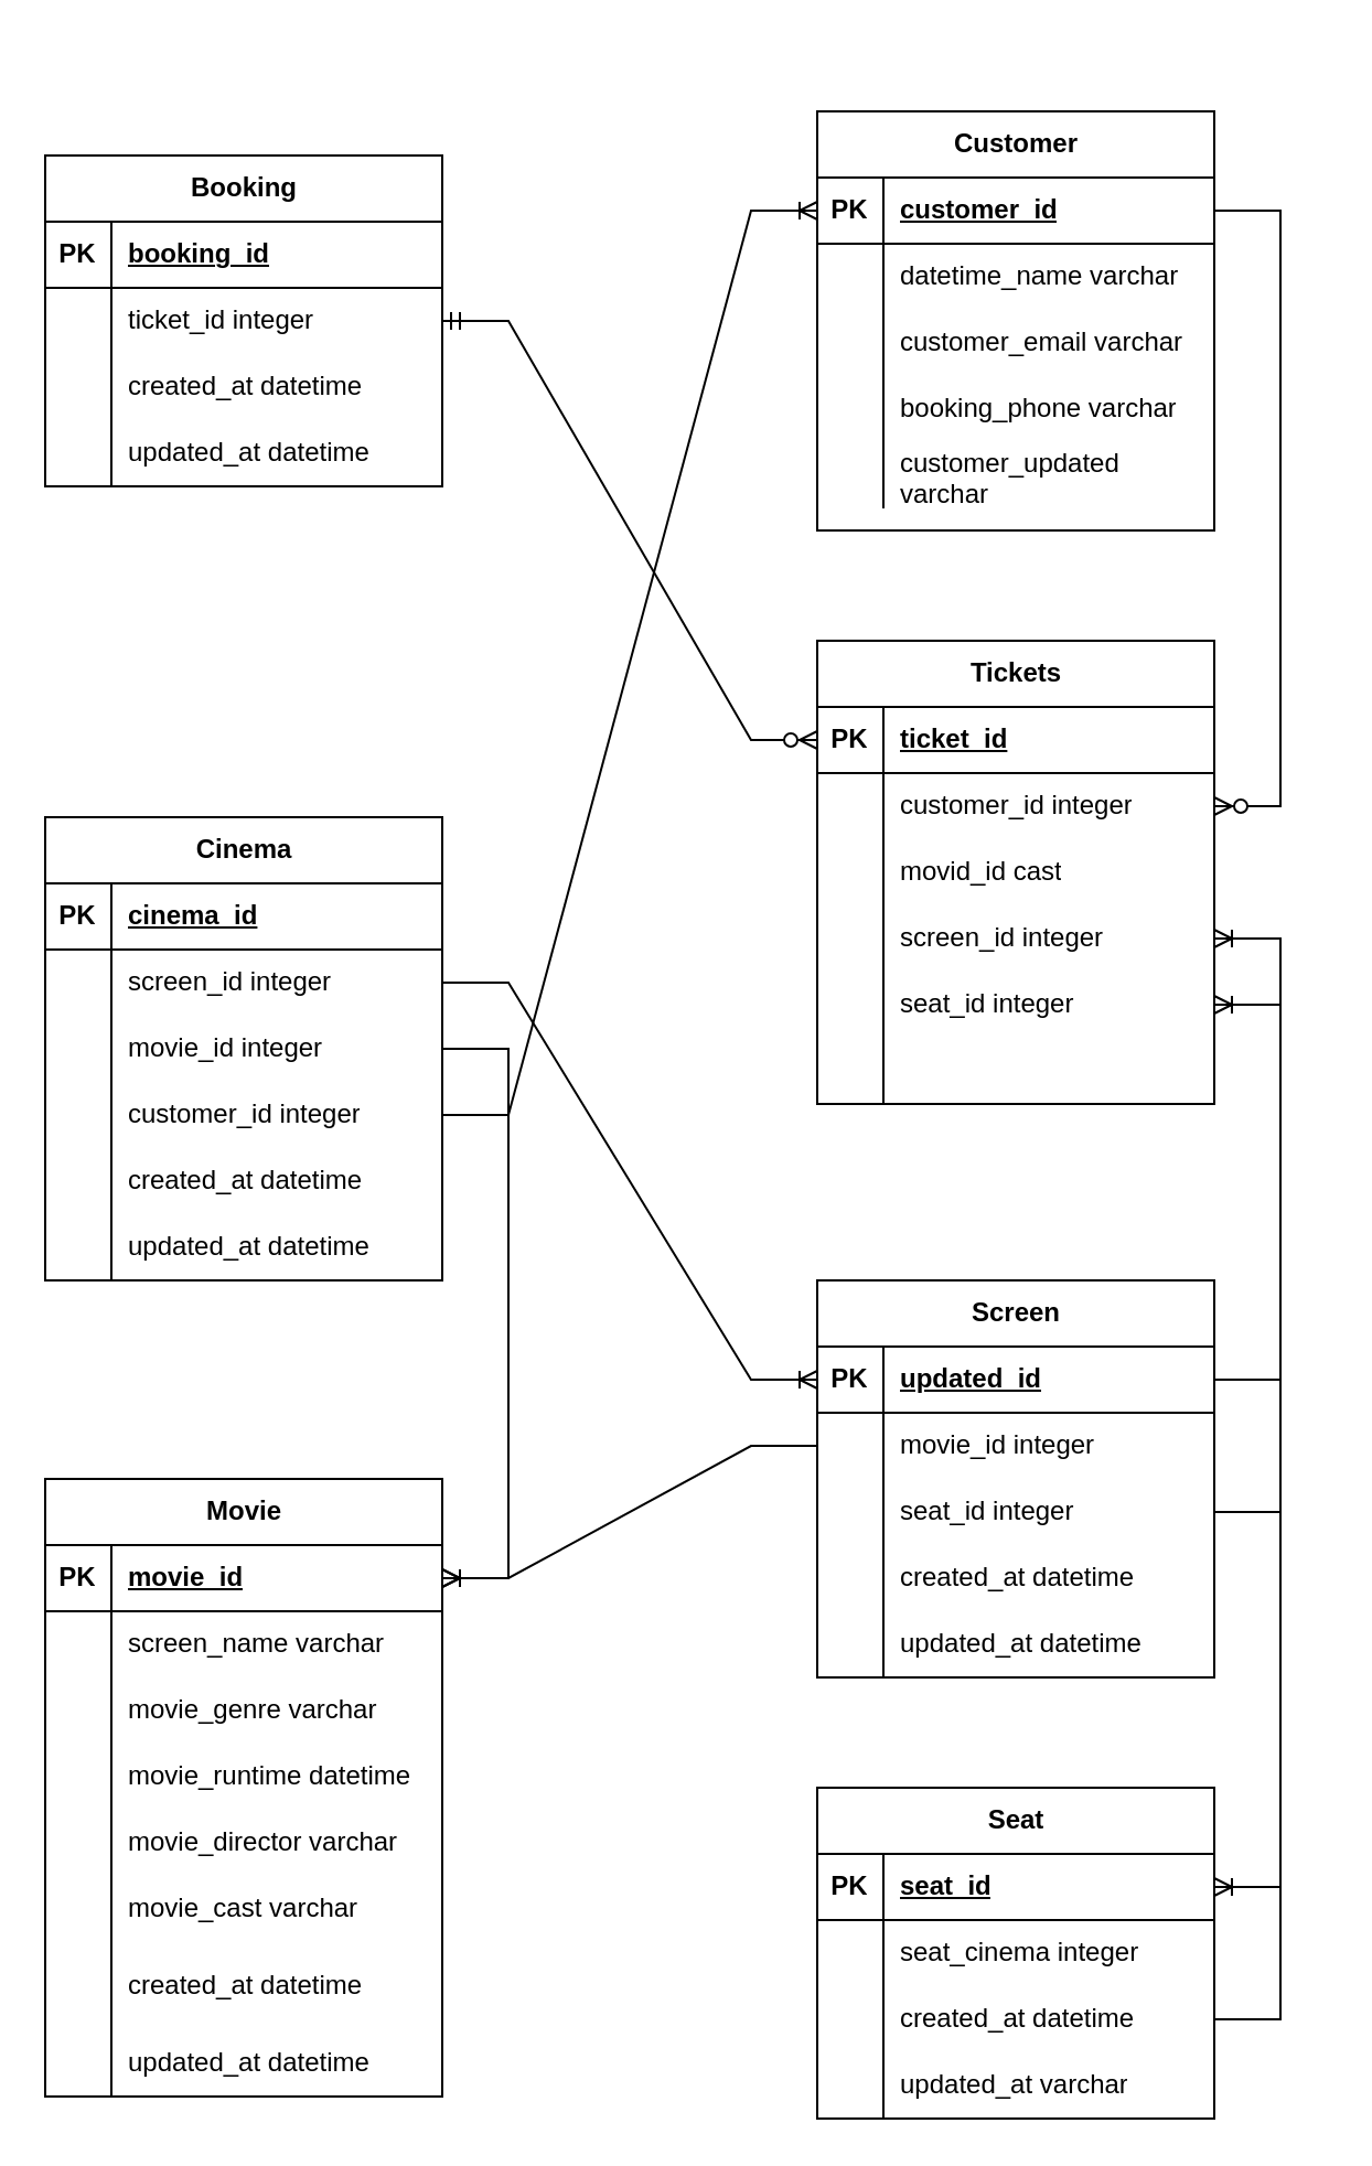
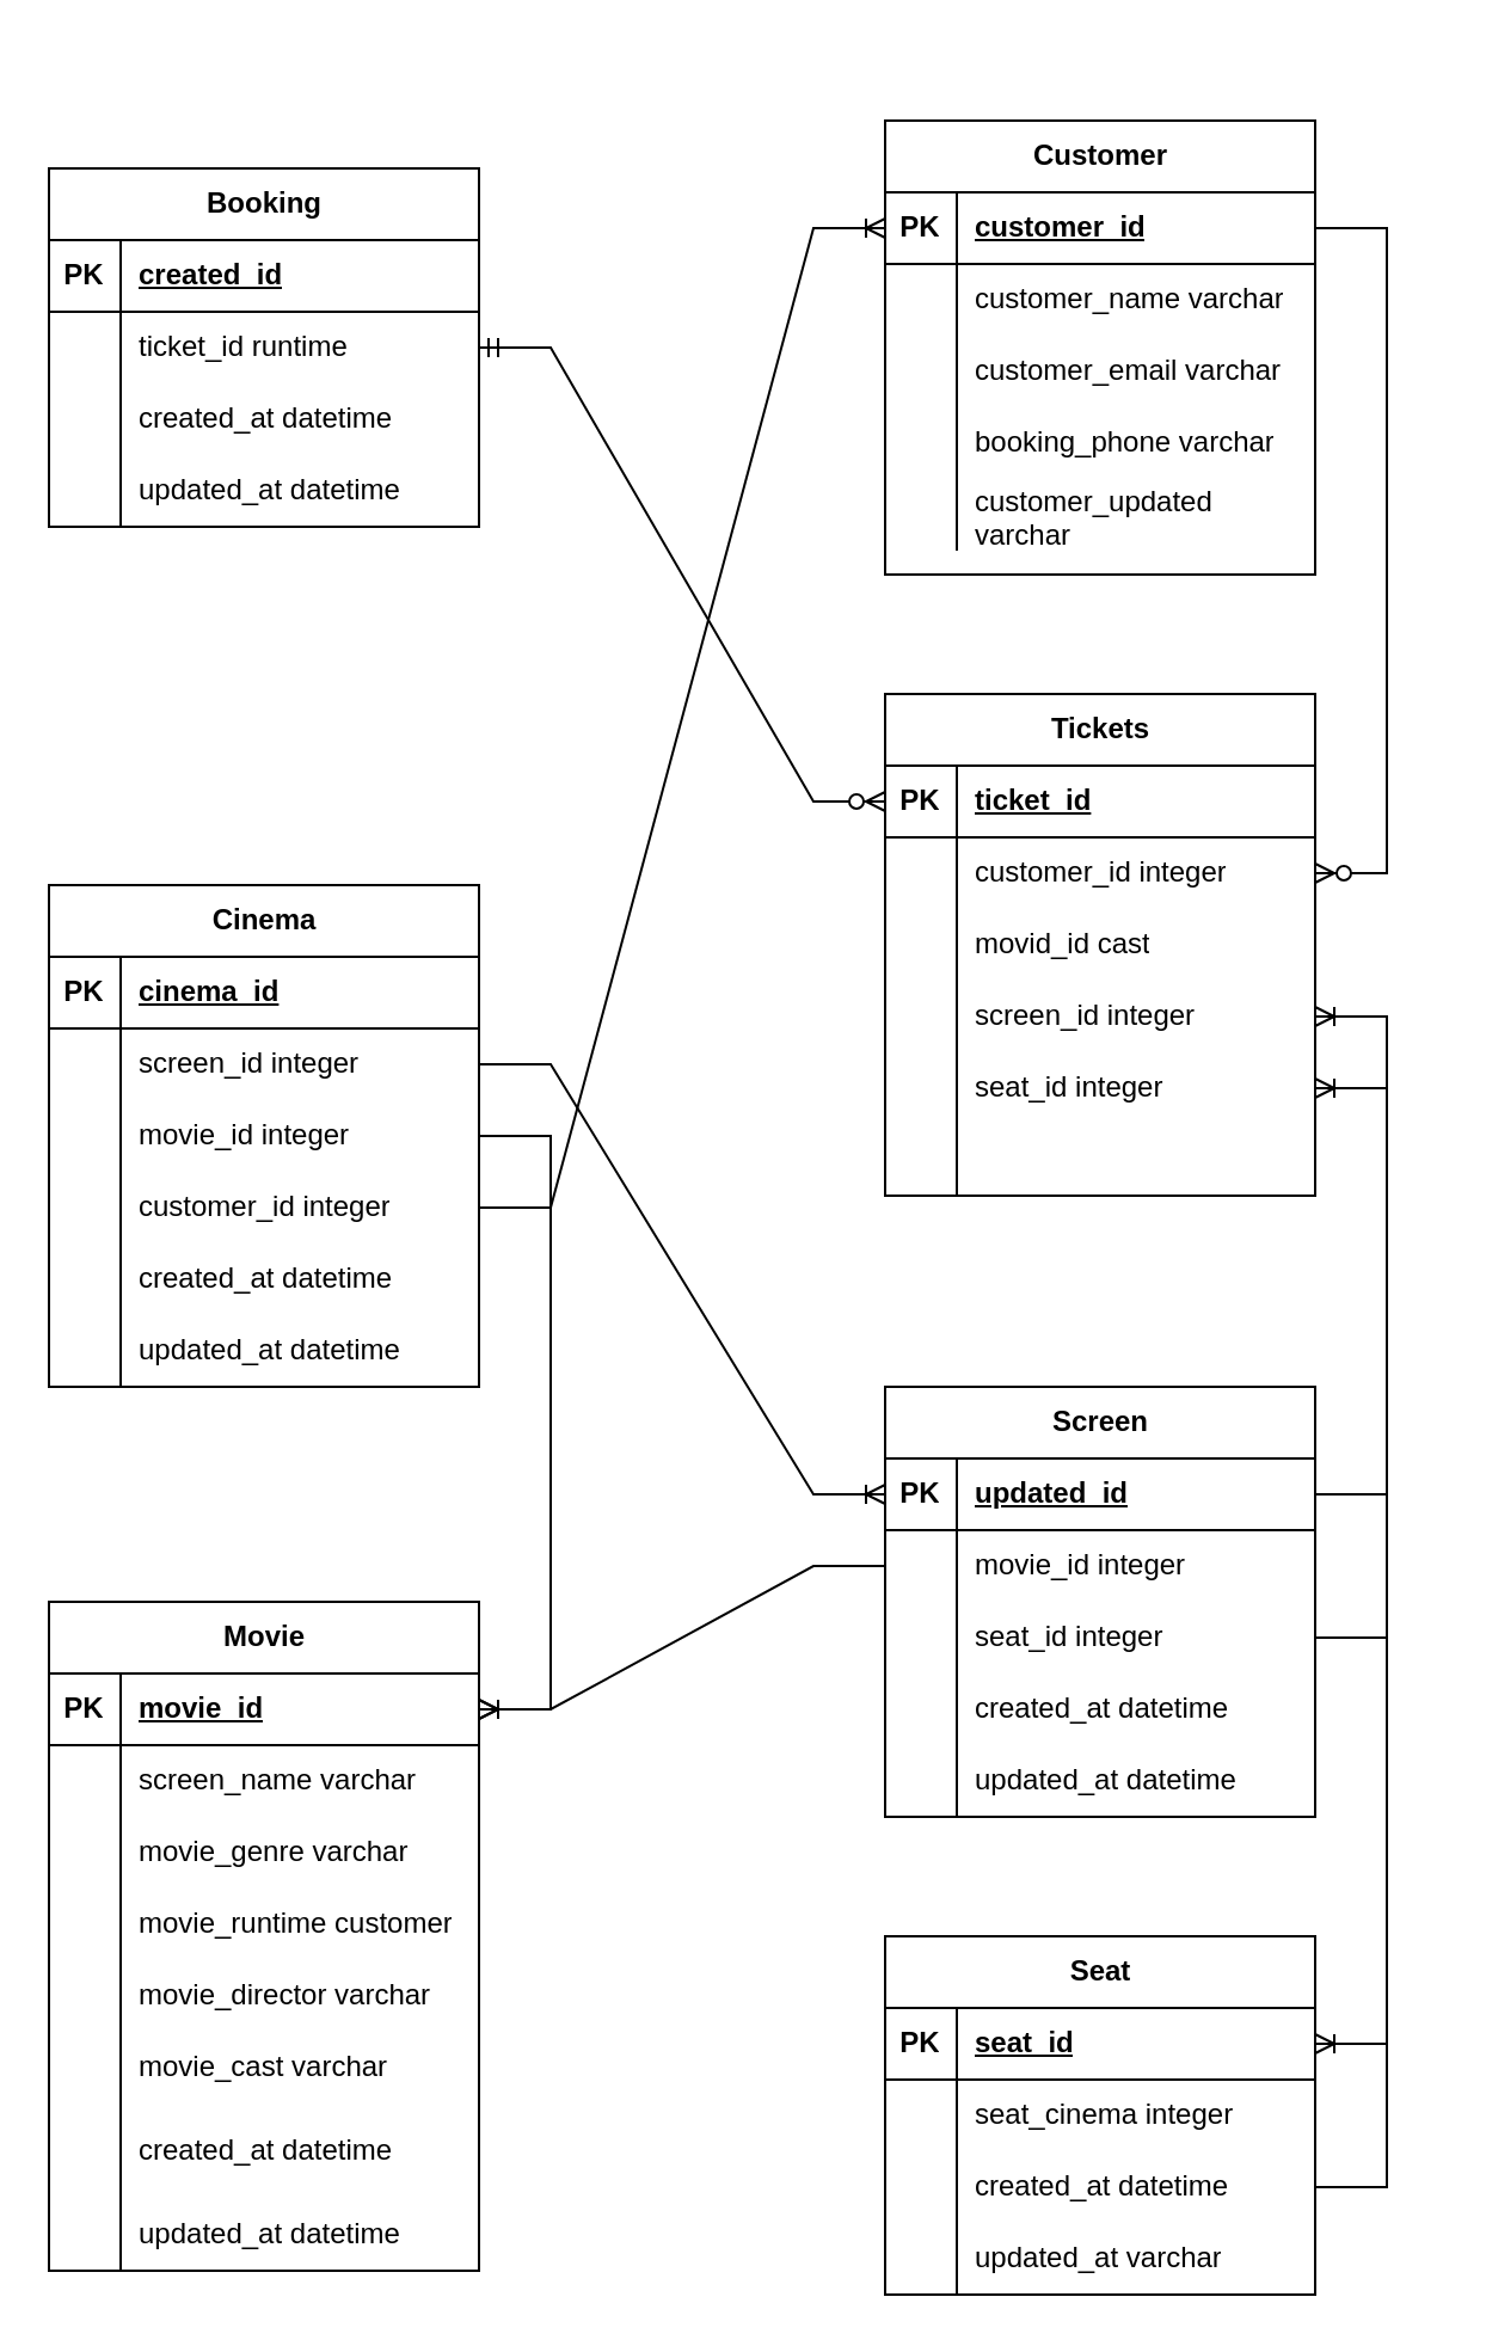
- <mxCell id="100" value="booking_id" style="shape=partialRectangle;connectable=0;fillColor=none;top=0;left=0;bottom=0;right=0;align=left;spacingLeft=6;fontStyle=5;overflow=hidden;whiteSpace=wrap;html=1;" vertex="1" parent="98"><mxGeometry x="30" width="150" height="30" as="geometry"><mxRectangle width="150" height="30" as="alternateBounds" /></mxGeometry></mxCell>
+ <mxCell id="100" value="created_id" style="shape=partialRectangle;connectable=0;fillColor=none;top=0;left=0;bottom=0;right=0;align=left;spacingLeft=6;fontStyle=5;overflow=hidden;whiteSpace=wrap;html=1;" vertex="1" parent="98"><mxGeometry x="30" width="150" height="30" as="geometry"><mxRectangle width="150" height="30" as="alternateBounds" /></mxGeometry></mxCell>
- <mxCell id="8" value="datetime_name varchar" style="shape=partialRectangle;connectable=0;fillColor=none;top=0;left=0;bottom=0;right=0;align=left;spacingLeft=6;overflow=hidden;whiteSpace=wrap;html=1;" vertex="1" parent="6"><mxGeometry x="30" width="150" height="30" as="geometry"><mxRectangle width="150" height="30" as="alternateBounds" /></mxGeometry></mxCell>
+ <mxCell id="8" value="customer_name varchar" style="shape=partialRectangle;connectable=0;fillColor=none;top=0;left=0;bottom=0;right=0;align=left;spacingLeft=6;overflow=hidden;whiteSpace=wrap;html=1;" vertex="1" parent="6"><mxGeometry x="30" width="150" height="30" as="geometry"><mxRectangle width="150" height="30" as="alternateBounds" /></mxGeometry></mxCell>
- <mxCell id="103" value="ticket_id integer" style="shape=partialRectangle;connectable=0;fillColor=none;top=0;left=0;bottom=0;right=0;align=left;spacingLeft=6;overflow=hidden;whiteSpace=wrap;html=1;" vertex="1" parent="101"><mxGeometry x="30" width="150" height="30" as="geometry"><mxRectangle width="150" height="30" as="alternateBounds" /></mxGeometry></mxCell>
+ <mxCell id="103" value="ticket_id runtime" style="shape=partialRectangle;connectable=0;fillColor=none;top=0;left=0;bottom=0;right=0;align=left;spacingLeft=6;overflow=hidden;whiteSpace=wrap;html=1;" vertex="1" parent="101"><mxGeometry x="30" width="150" height="30" as="geometry"><mxRectangle width="150" height="30" as="alternateBounds" /></mxGeometry></mxCell>
- <mxCell id="30" value="movie_runtime datetime" style="shape=partialRectangle;connectable=0;fillColor=none;top=0;left=0;bottom=0;right=0;align=left;spacingLeft=6;overflow=hidden;whiteSpace=wrap;html=1;" vertex="1" parent="28"><mxGeometry x="30" width="150" height="30" as="geometry"><mxRectangle width="150" height="30" as="alternateBounds" /></mxGeometry></mxCell>
+ <mxCell id="30" value="movie_runtime customer" style="shape=partialRectangle;connectable=0;fillColor=none;top=0;left=0;bottom=0;right=0;align=left;spacingLeft=6;overflow=hidden;whiteSpace=wrap;html=1;" vertex="1" parent="28"><mxGeometry x="30" width="150" height="30" as="geometry"><mxRectangle width="150" height="30" as="alternateBounds" /></mxGeometry></mxCell>
